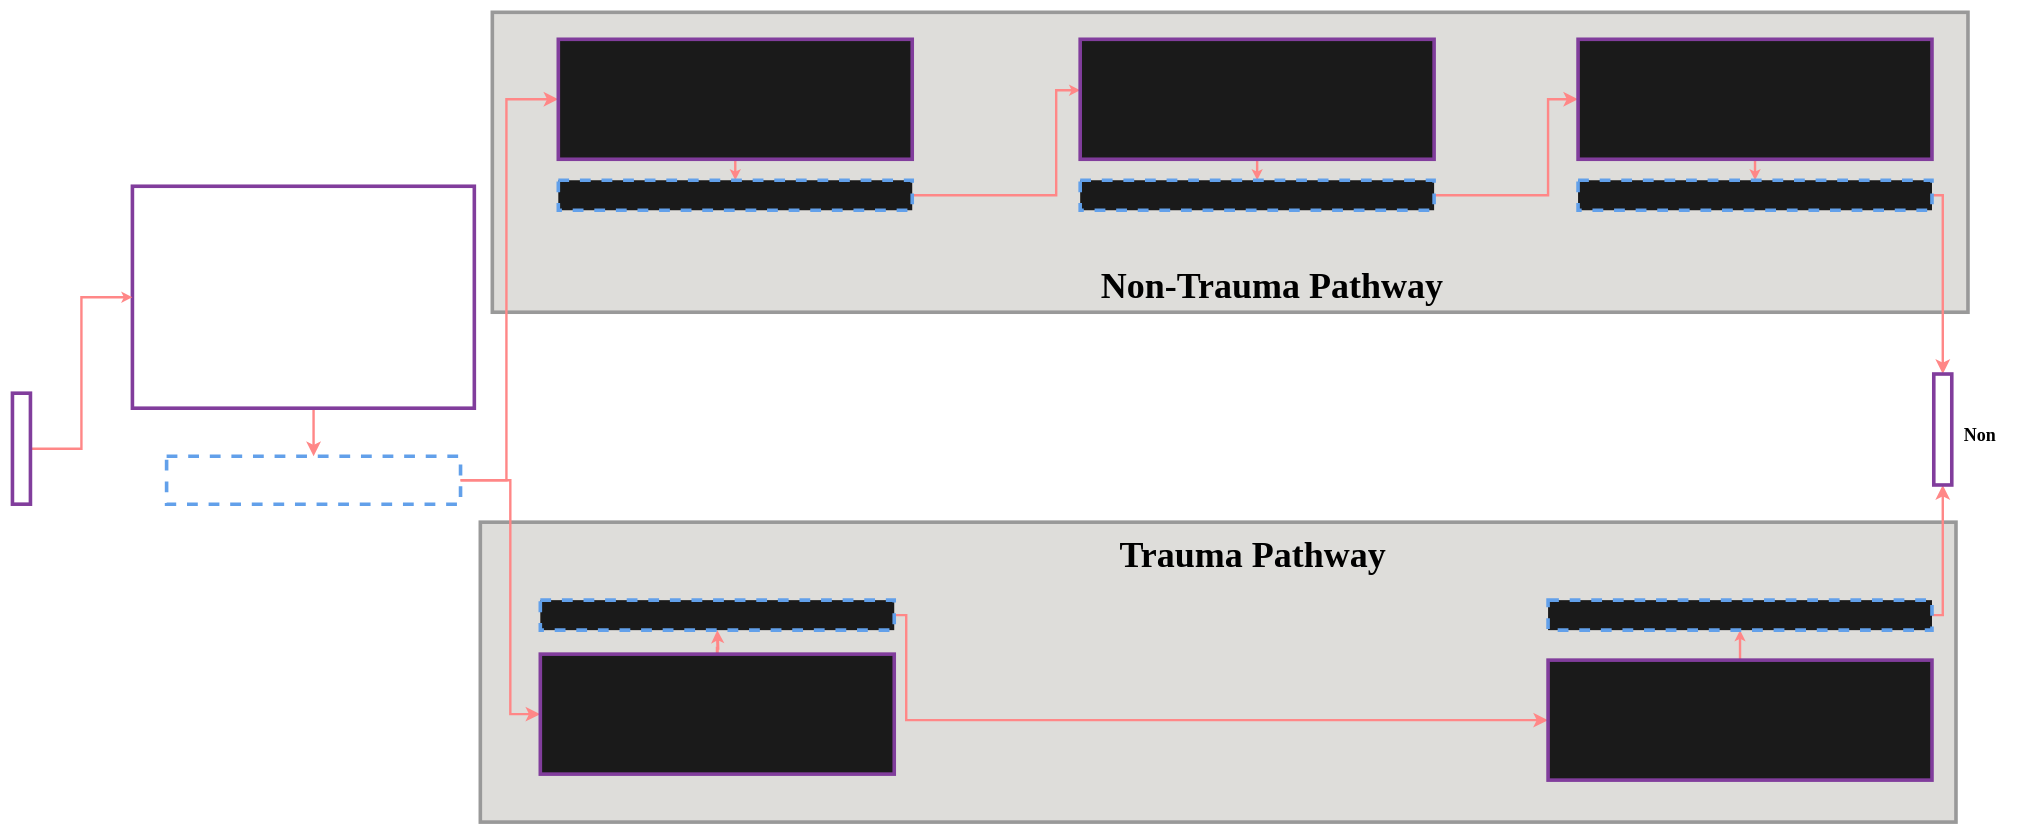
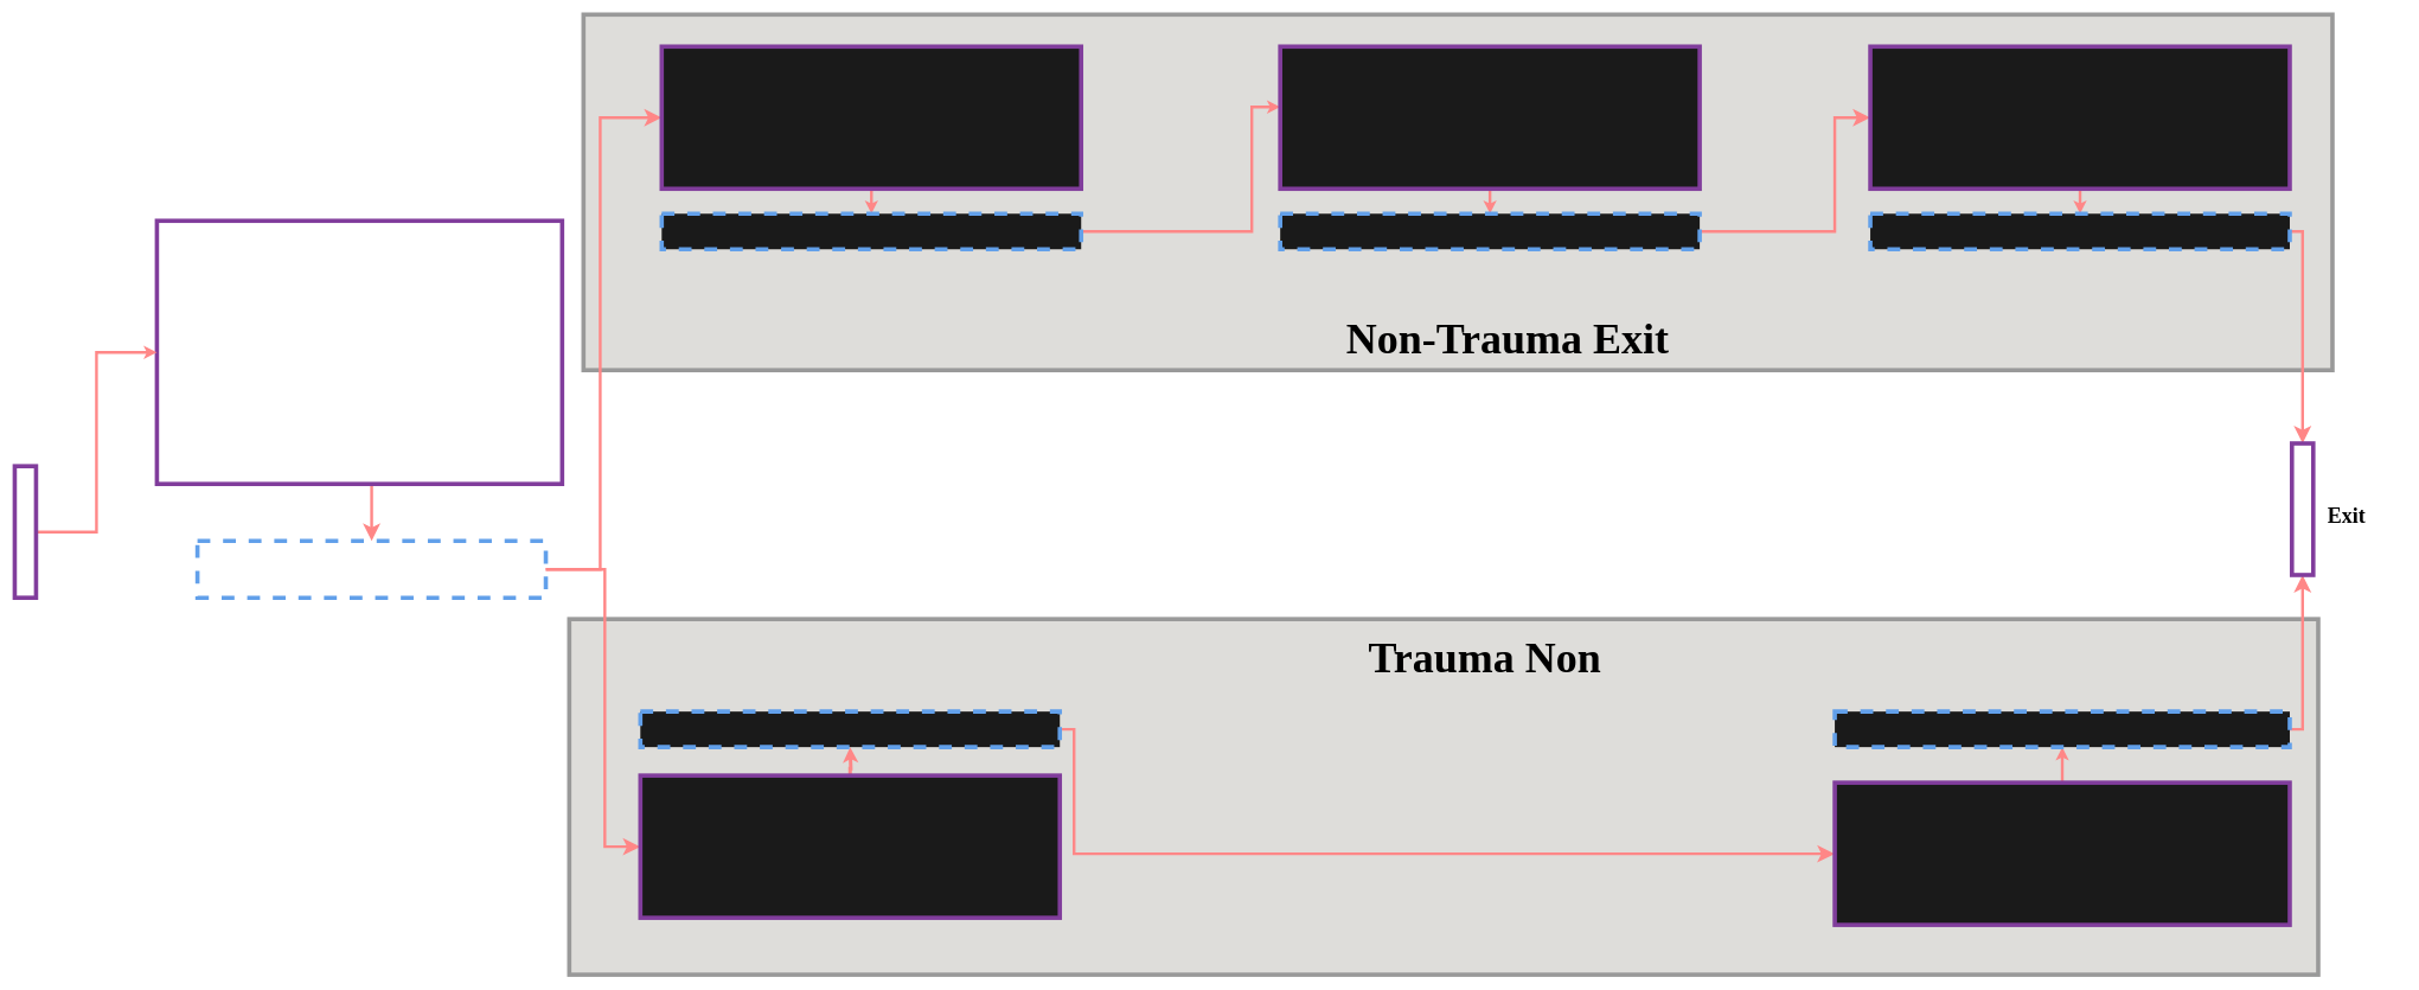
- <mxCell id="19" value="&lt;font style=&quot;font-size: 60px;&quot; data-font-src=&quot;https://fonts.googleapis.com/css?family=Lexend&quot; face=&quot;Lexend&quot;&gt;&lt;b style=&quot;font-size: 60px;&quot;&gt;Non-Trauma Pathway&lt;/b&gt;&lt;br style=&quot;font-size: 60px;&quot;&gt;&lt;/font&gt;" style="text;html=1;strokeColor=none;fillColor=none;align=center;verticalAlign=middle;whiteSpace=wrap;rounded=0;fontSize=60;" parent="1" vertex="1"><mxGeometry x="1080" y="460" width="2080" height="30" as="geometry" /></mxCell>
+ <mxCell id="19" value="&lt;font style=&quot;font-size: 60px;&quot; data-font-src=&quot;https://fonts.googleapis.com/css?family=Lexend&quot; face=&quot;Lexend&quot;&gt;&lt;b style=&quot;font-size: 60px;&quot;&gt;Non-Trauma Exit&lt;/b&gt;&lt;br style=&quot;font-size: 60px;&quot;&gt;&lt;/font&gt;" style="text;html=1;strokeColor=none;fillColor=none;align=center;verticalAlign=middle;whiteSpace=wrap;rounded=0;fontSize=60;" parent="1" vertex="1"><mxGeometry x="1080" y="460" width="2080" height="30" as="geometry" /></mxCell>
- <mxCell id="34" value="&lt;font style=&quot;font-size: 30px;&quot; face=&quot;Lexend&quot; data-font-src=&quot;https://fonts.googleapis.com/css?family=Lexend&quot;&gt;&lt;b&gt;Non&lt;/b&gt;&lt;/font&gt;" style="text;html=1;strokeColor=none;fillColor=none;align=center;verticalAlign=middle;whiteSpace=wrap;rounded=0;fontSize=60;" vertex="1" parent="1"><mxGeometry x="3220" y="680" width="160" height="70" as="geometry" /></mxCell>
+ <mxCell id="34" value="&lt;font style=&quot;font-size: 30px;&quot; face=&quot;Lexend&quot; data-font-src=&quot;https://fonts.googleapis.com/css?family=Lexend&quot;&gt;&lt;b&gt;Exit&lt;/b&gt;&lt;/font&gt;" style="text;html=1;strokeColor=none;fillColor=none;align=center;verticalAlign=middle;whiteSpace=wrap;rounded=0;fontSize=60;" vertex="1" parent="1"><mxGeometry x="3220" y="680" width="160" height="70" as="geometry" /></mxCell>
- <mxCell id="20" value="&lt;font style=&quot;font-size: 60px;&quot; data-font-src=&quot;https://fonts.googleapis.com/css?family=Lexend&quot;&gt;&lt;b style=&quot;font-size: 60px;&quot;&gt;Trauma Pathway&lt;/b&gt;&lt;br style=&quot;font-size: 60px;&quot;&gt;&lt;/font&gt;" style="text;html=1;strokeColor=none;fillColor=none;align=center;verticalAlign=middle;whiteSpace=wrap;rounded=0;fontSize=60;fontFamily=Lexend;fontSource=https%3A%2F%2Ffonts.googleapis.com%2Fcss%3Ffamily%3DLexend;" parent="1" vertex="1"><mxGeometry x="1010" y="910" width="2156" height="30" as="geometry" /></mxCell>
+ <mxCell id="20" value="&lt;font style=&quot;font-size: 60px;&quot; data-font-src=&quot;https://fonts.googleapis.com/css?family=Lexend&quot;&gt;&lt;b style=&quot;font-size: 60px;&quot;&gt;Trauma Non&lt;/b&gt;&lt;br style=&quot;font-size: 60px;&quot;&gt;&lt;/font&gt;" style="text;html=1;strokeColor=none;fillColor=none;align=center;verticalAlign=middle;whiteSpace=wrap;rounded=0;fontSize=60;fontFamily=Lexend;fontSource=https%3A%2F%2Ffonts.googleapis.com%2Fcss%3Ffamily%3DLexend;" parent="1" vertex="1"><mxGeometry x="1010" y="910" width="2156" height="30" as="geometry" /></mxCell>
